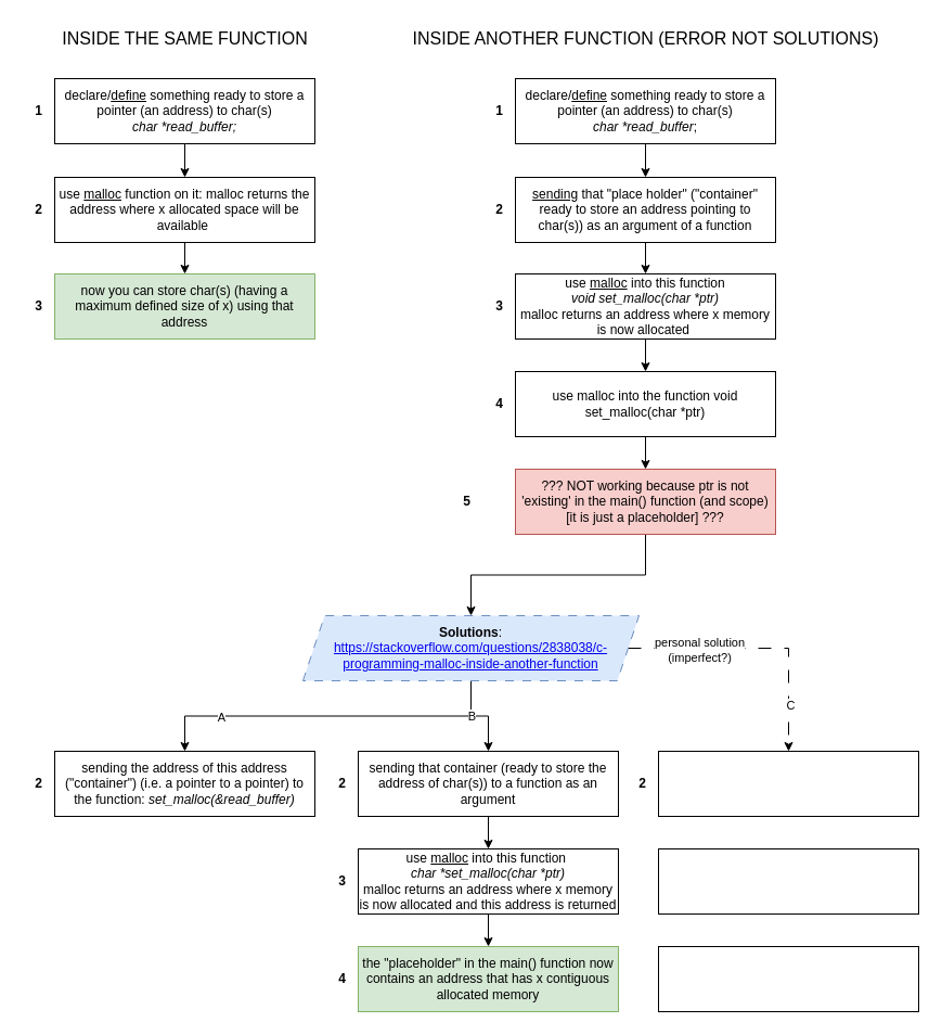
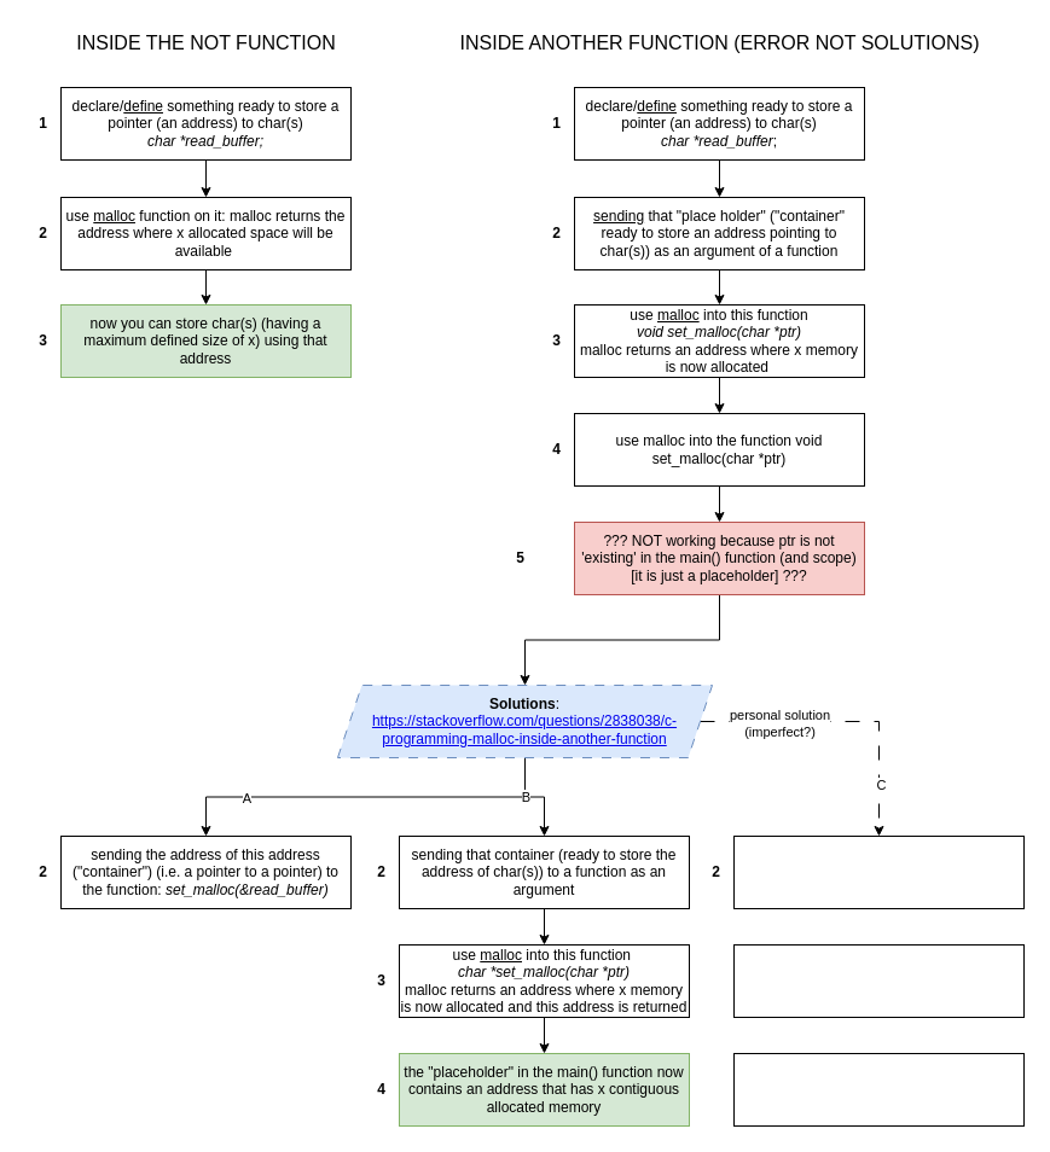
- <mxCell id="8" value="&lt;font style=&quot;font-size: 16px;&quot;&gt;INSIDE THE SAME FUNCTION&lt;/font&gt;" style="text;html=1;align=center;verticalAlign=middle;resizable=0;points=[];autosize=1;strokeColor=none;fillColor=none;" vertex="1" parent="1"><mxGeometry x="45" y="20" width="250" height="30" as="geometry" /></mxCell>
+ <mxCell id="8" value="&lt;font style=&quot;font-size: 16px;&quot;&gt;INSIDE THE NOT FUNCTION&lt;/font&gt;" style="text;html=1;align=center;verticalAlign=middle;resizable=0;points=[];autosize=1;strokeColor=none;fillColor=none;" vertex="1" parent="1"><mxGeometry x="45" y="20" width="250" height="30" as="geometry" /></mxCell>
